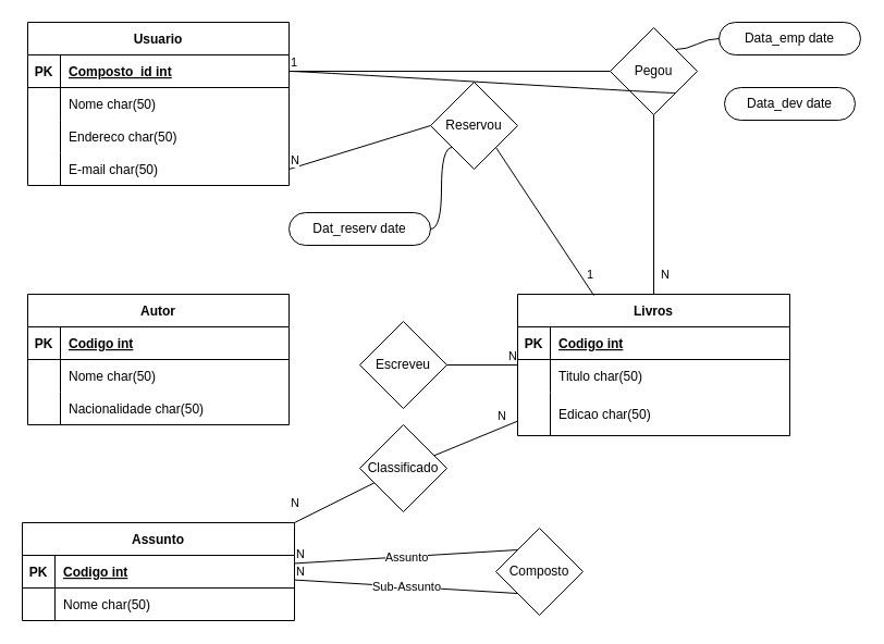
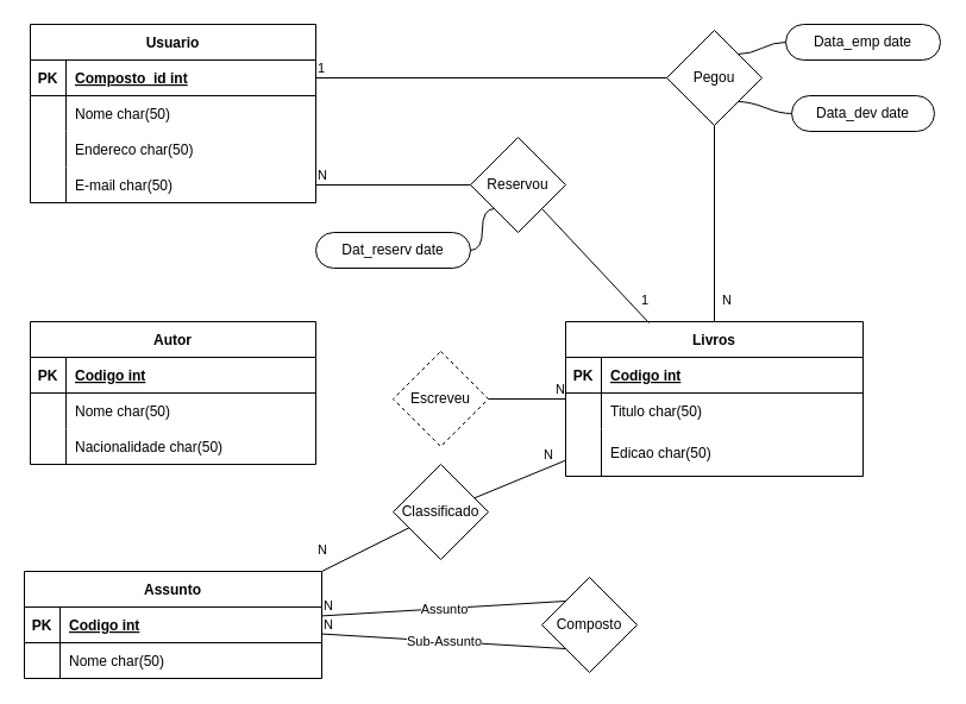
- <mxCell id="57" value="" style="edgeStyle=entityRelationEdgeStyle;startArrow=none;endArrow=none;segment=10;curved=1;sourcePerimeterSpacing=0;targetPerimeterSpacing=0;rounded=0;exitX=1;exitY=1;exitDx=0;exitDy=0;" edge="1" target="25" parent="1" source="49"><mxGeometry relative="1" as="geometry"><mxPoint x="645" y="122" as="sourcePoint" /></mxGeometry></mxCell>
+ <mxCell id="57" value="" style="edgeStyle=entityRelationEdgeStyle;startArrow=none;endArrow=none;segment=10;curved=1;sourcePerimeterSpacing=0;targetPerimeterSpacing=0;rounded=0;exitX=1;exitY=1;exitDx=0;exitDy=0;" edge="1" target="56" parent="1" source="49"><mxGeometry relative="1" as="geometry"><mxPoint x="645" y="122" as="sourcePoint" /></mxGeometry></mxCell>
- <mxCell id="42" value="Reservou" style="rhombus;whiteSpace=wrap;html=1;" vertex="1" parent="1"><mxGeometry x="395" y="75" width="80" height="80" as="geometry" /></mxCell>
+ <mxCell id="42" value="Reservou" style="rhombus;whiteSpace=wrap;html=1;" vertex="1" parent="1"><mxGeometry x="395" y="115" width="80" height="80" as="geometry" /></mxCell>
- <mxCell id="58" value="Escreveu" style="rhombus;whiteSpace=wrap;html=1;" vertex="1" parent="1"><mxGeometry x="330" y="295" width="80" height="80" as="geometry" /></mxCell>
+ <mxCell id="58" value="Escreveu" style="rhombus;whiteSpace=wrap;html=1;dashed=1;" vertex="1" parent="1"><mxGeometry x="330" y="295" width="80" height="80" as="geometry" /></mxCell>
